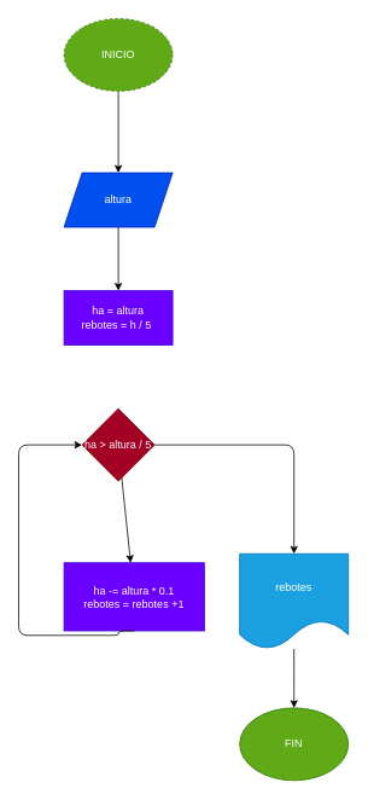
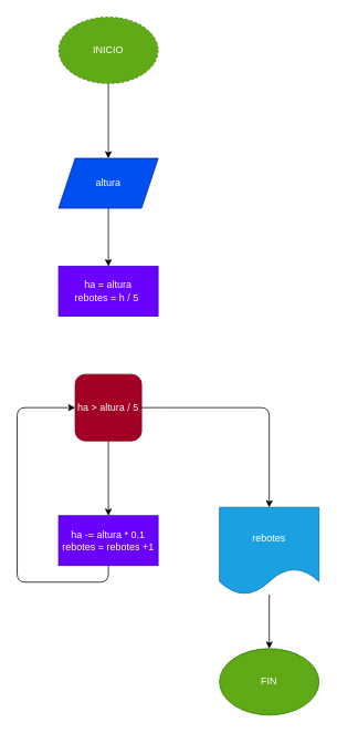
- <mxCell id="9" value="ha &amp;gt; altura / 5" style="rhombus;whiteSpace=wrap;html=1;rounded=0;fillColor=#a20025;fontColor=#ffffff;strokeColor=#6F0000;" parent="1" vertex="1"><mxGeometry x="90" y="450" width="80" height="80" as="geometry" /></mxCell>
+ <mxCell id="9" value="ha &amp;gt; altura / 5" style="whiteSpace=wrap;html=1;fillColor=#a20025;fontColor=#ffffff;strokeColor=#6F0000;rounded=1;" parent="1" vertex="1"><mxGeometry x="90" y="450" width="80" height="80" as="geometry" /></mxCell>
- <mxCell id="10" value="ha -= altura * 0.1&lt;br&gt;rebotes = rebotes +1" style="whiteSpace=wrap;html=1;rounded=0;fillColor=#6a00ff;fontColor=#ffffff;strokeColor=#3700CC;" parent="1" vertex="1"><mxGeometry x="70" y="620" width="155" height="75" as="geometry" /></mxCell>
+ <mxCell id="10" value="ha -= altura * 0.1&lt;br&gt;rebotes = rebotes +1" style="whiteSpace=wrap;html=1;rounded=0;fillColor=#6a00ff;fontColor=#ffffff;strokeColor=#3700CC;" parent="1" vertex="1"><mxGeometry x="70" y="620" width="120" height="60" as="geometry" /></mxCell>
